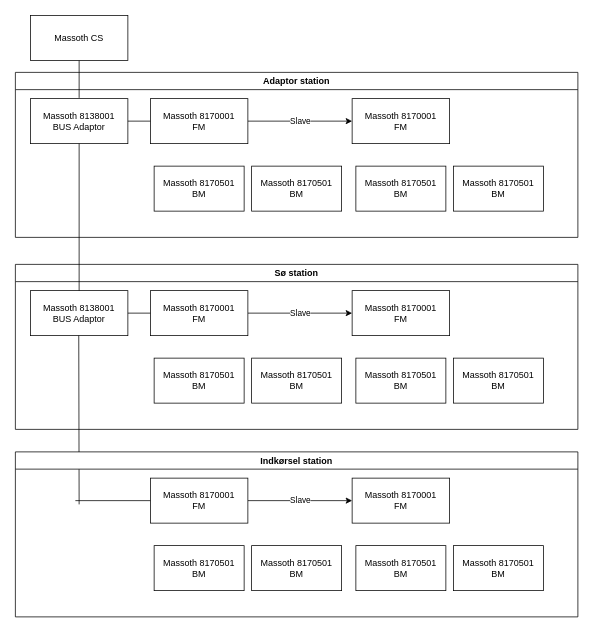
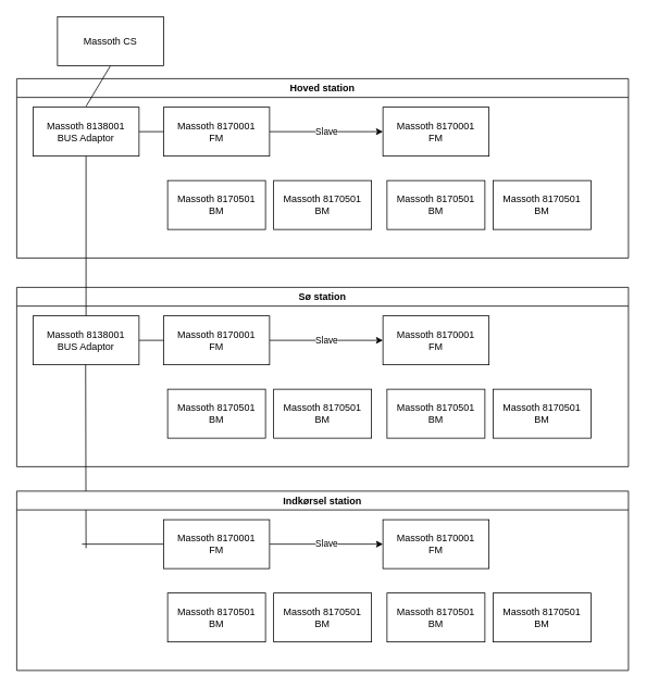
- <mxCell id="34" value="Massoth CS" style="rounded=0;whiteSpace=wrap;html=1;" vertex="1" parent="1"><mxGeometry x="40" y="20" width="130" height="60" as="geometry" /></mxCell>
+ <mxCell id="34" value="Massoth CS" style="rounded=0;whiteSpace=wrap;html=1;" vertex="1" parent="1"><mxGeometry x="70" y="20" width="130" height="60" as="geometry" /></mxCell>
- <mxCell id="11" value="Adaptor station" style="swimlane;" vertex="1" parent="1"><mxGeometry x="20" y="96" width="750" height="220" as="geometry" /></mxCell>
+ <mxCell id="11" value="Hoved station" style="swimlane;" vertex="1" parent="1"><mxGeometry x="20" y="96" width="750" height="220" as="geometry" /></mxCell>
